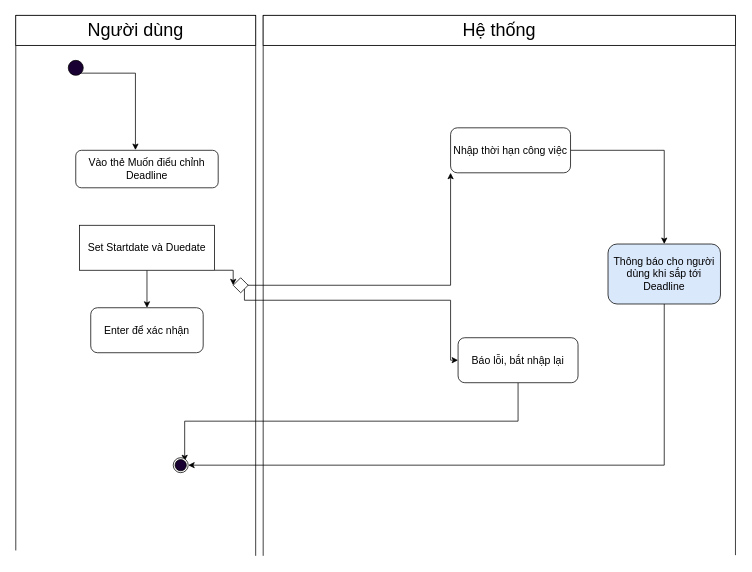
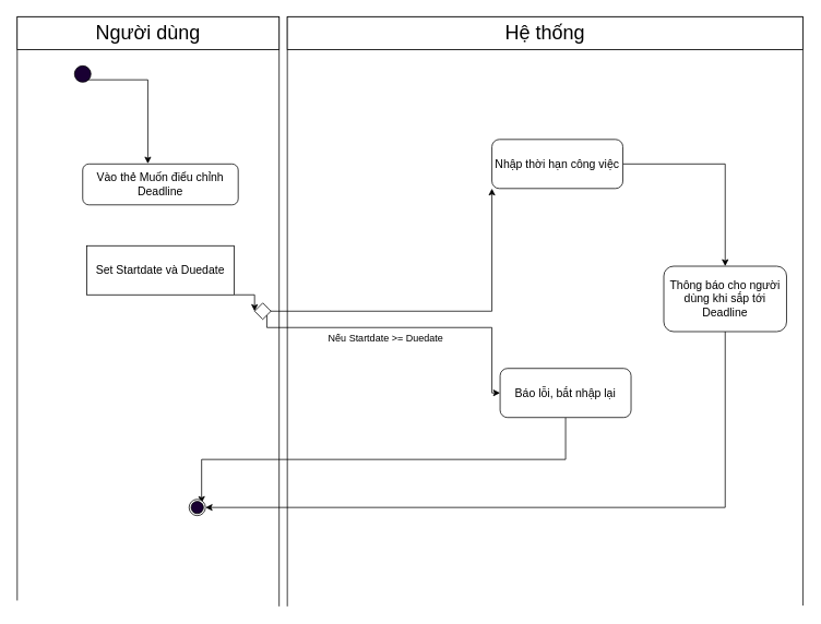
- <mxCell id="30" value="&lt;font style=&quot;font-size: 14px;&quot;&gt;Thông báo cho người dùng khi sắp tới Deadline&lt;/font&gt;" style="rounded=1;whiteSpace=wrap;html=1;fillColor=#dae8fc;" vertex="1" parent="1"><mxGeometry x="810" y="325" width="150" height="80" as="geometry" /></mxCell>
+ <mxCell id="30" value="&lt;font style=&quot;font-size: 14px;&quot;&gt;Thông báo cho người dùng khi sắp tới Deadline&lt;/font&gt;" style="rounded=1;whiteSpace=wrap;html=1;" vertex="1" parent="1"><mxGeometry x="810" y="325" width="150" height="80" as="geometry" /></mxCell>
- <mxCell id="15" style="edgeStyle=orthogonalEdgeStyle;rounded=0;orthogonalLoop=1;jettySize=auto;html=1;exitX=0.5;exitY=1;exitDx=0;exitDy=0;entryX=0.5;entryY=0;entryDx=0;entryDy=0;" edge="1" parent="1" source="17" target="20"><mxGeometry relative="1" as="geometry" /></mxCell>
+ <mxCell id="28" value="Nếu Startdate &amp;gt;= Duedate" style="text;html=1;align=center;verticalAlign=middle;resizable=0;points=[];autosize=1;strokeColor=none;fillColor=none;" vertex="1" parent="1"><mxGeometry x="390" y="398" width="160" height="30" as="geometry" /></mxCell>
- <mxCell id="20" value="&lt;font style=&quot;font-size: 14px;&quot;&gt;Enter để xác nhận&lt;/font&gt;" style="rounded=1;whiteSpace=wrap;html=1;" vertex="1" parent="1"><mxGeometry x="120" y="410" width="150" height="60" as="geometry" /></mxCell>
